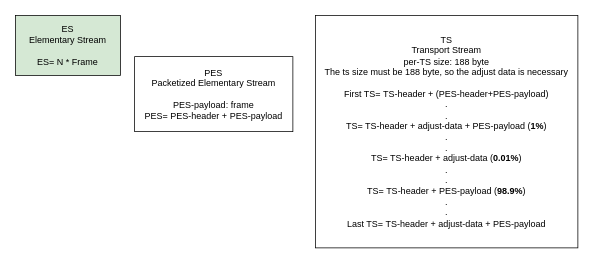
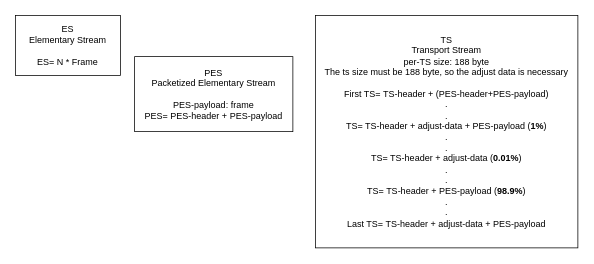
- <mxCell id="2" value="ES&lt;br&gt;Elementary Stream&lt;br&gt;&lt;br&gt;ES= N * Frame" style="rounded=0;whiteSpace=wrap;html=1;fillColor=#d5e8d4;" vertex="1" parent="1"><mxGeometry x="20" y="20" width="140" height="80" as="geometry" /></mxCell>
+ <mxCell id="2" value="ES&lt;br&gt;Elementary Stream&lt;br&gt;&lt;br&gt;ES= N * Frame" style="rounded=0;whiteSpace=wrap;html=1;" vertex="1" parent="1"><mxGeometry x="20" y="20" width="140" height="80" as="geometry" /></mxCell>
